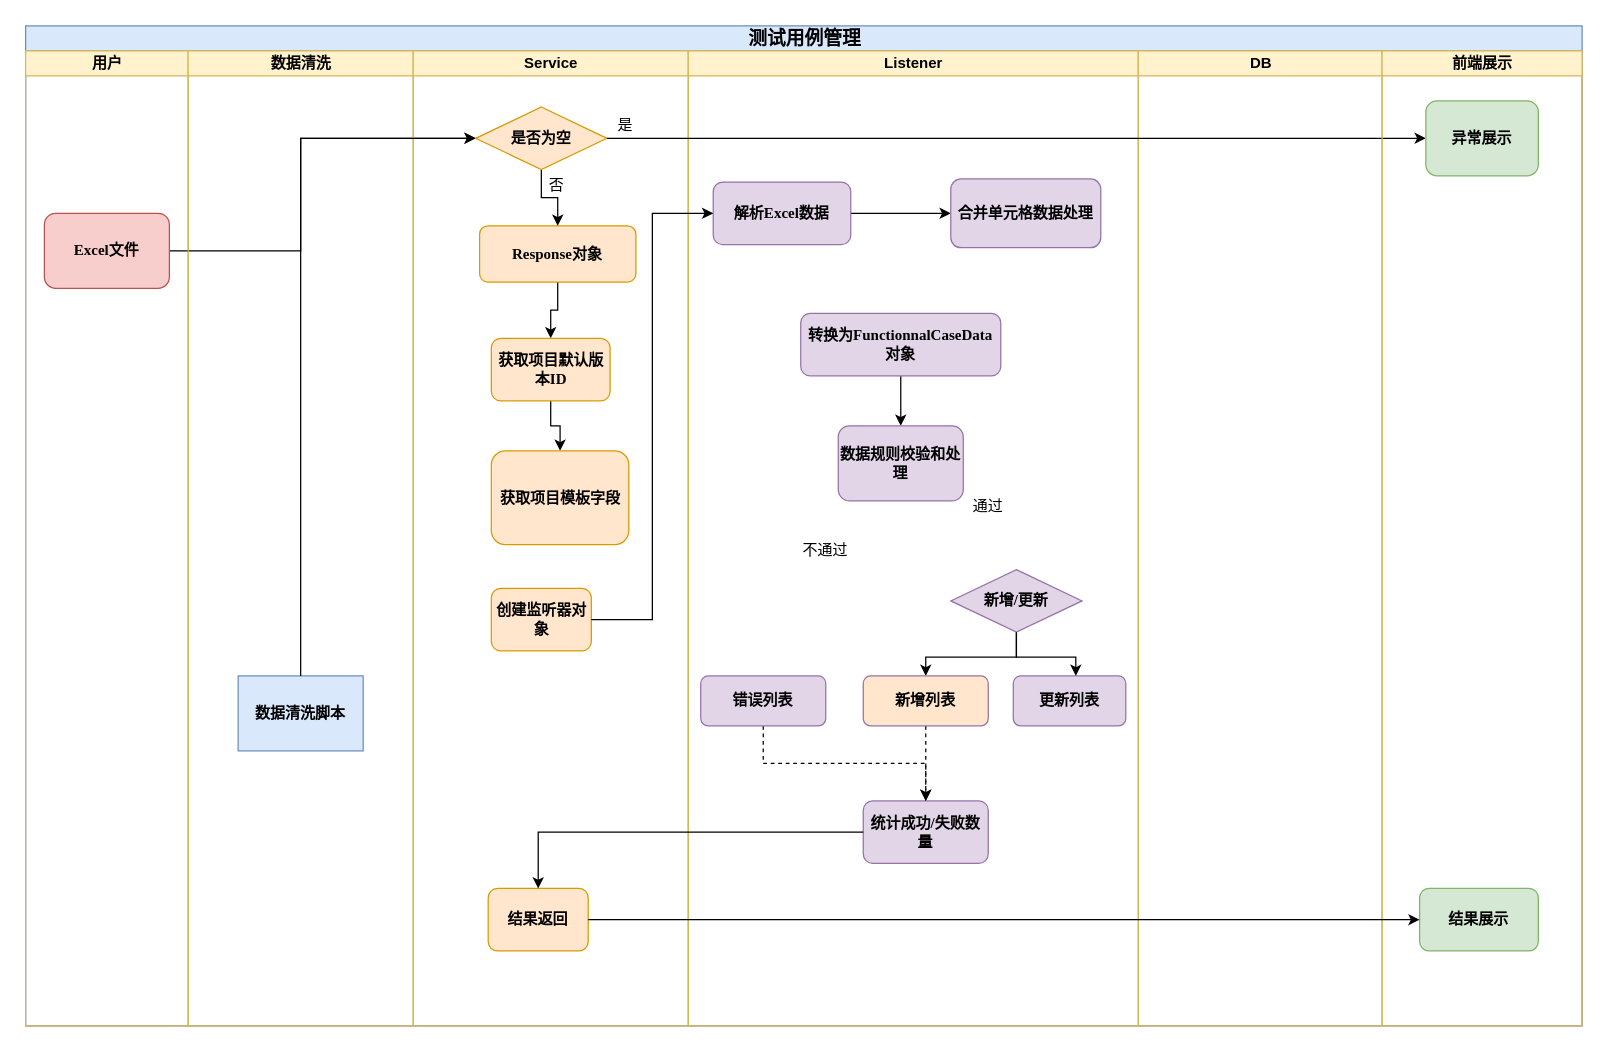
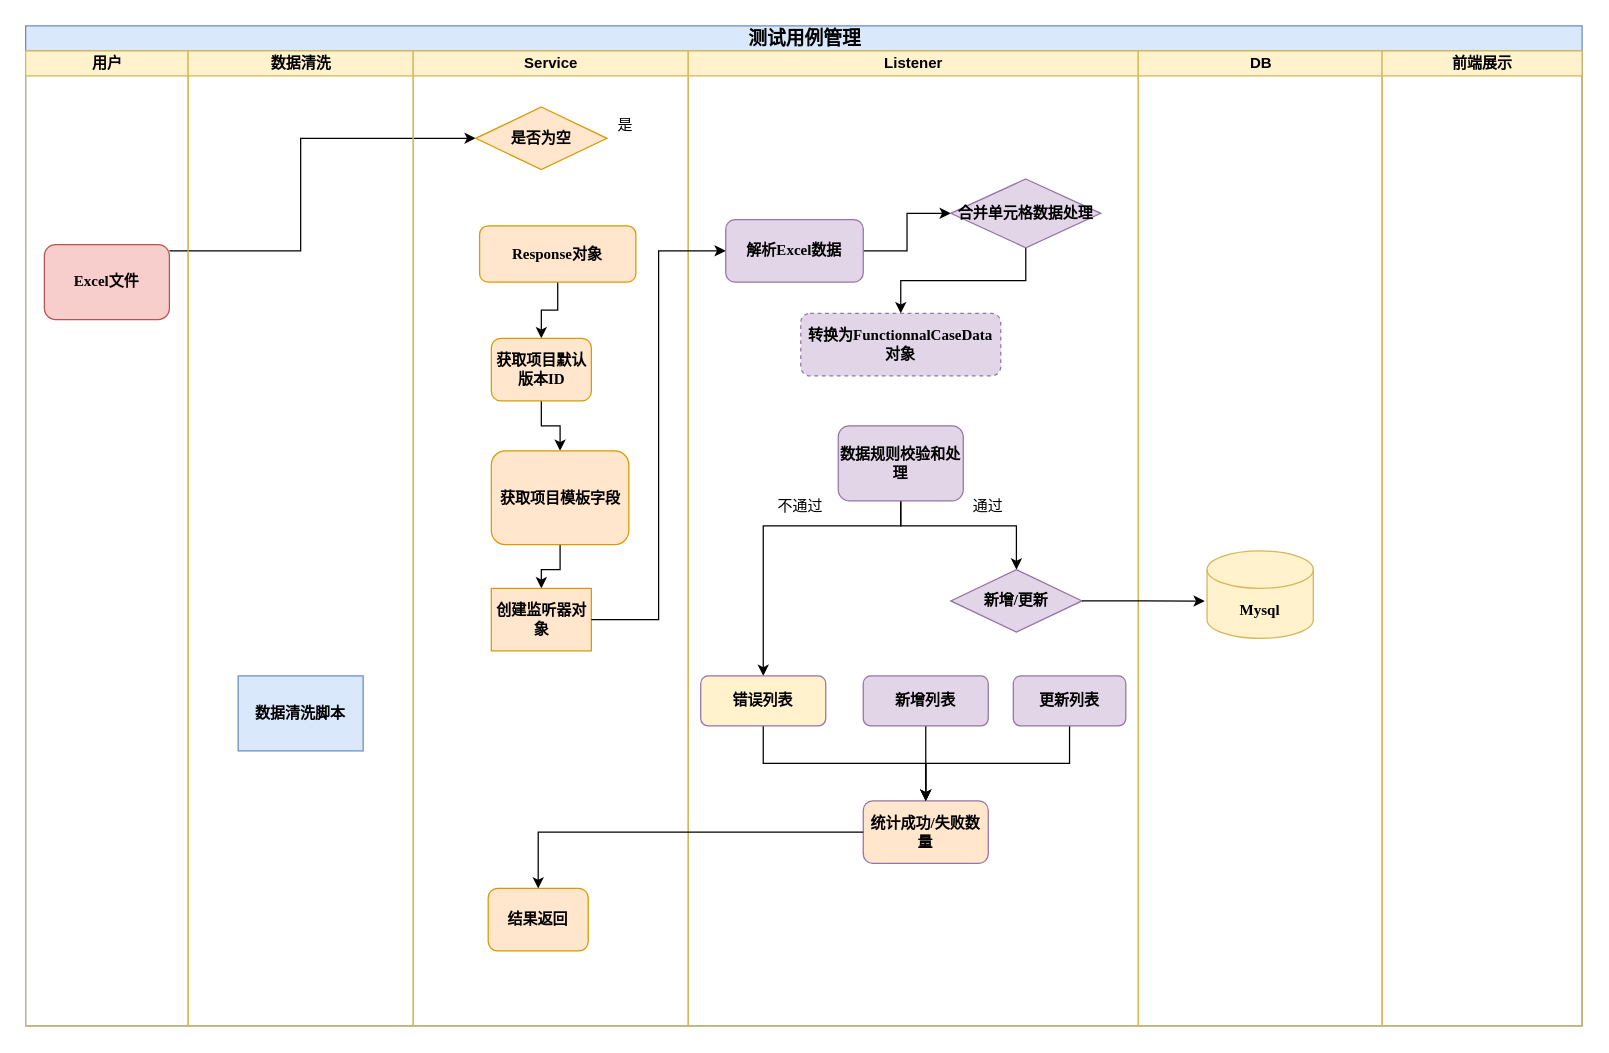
- <mxCell id="48" style="edgeStyle=orthogonalEdgeStyle;rounded=0;orthogonalLoop=1;jettySize=auto;html=1;" edge="1" parent="2" source="14" target="56"><mxGeometry relative="1" as="geometry" /></mxCell>
- <mxCell id="56" value="&lt;span style=&quot;font-size: 12px;&quot;&gt;&lt;b&gt;异常展示&lt;/b&gt;&lt;/span&gt;" style="rounded=1;whiteSpace=wrap;html=1;shadow=0;labelBackgroundColor=none;strokeWidth=1;fontFamily=Verdana;fontSize=8;align=center;fillColor=#d5e8d4;strokeColor=#82b366;" vertex="1" parent="51"><mxGeometry x="35" y="40" width="90" height="60" as="geometry" /></mxCell>
- <mxCell id="16" value="否" style="text;html=1;align=center;verticalAlign=middle;whiteSpace=wrap;rounded=0;" vertex="1" parent="8"><mxGeometry x="90" y="95" width="50" height="25" as="geometry" /></mxCell>
- <mxCell id="13" style="edgeStyle=orthogonalEdgeStyle;rounded=0;orthogonalLoop=1;jettySize=auto;html=1;entryX=0.5;entryY=0;entryDx=0;entryDy=0;" edge="1" parent="8" source="14" target="10"><mxGeometry relative="1" as="geometry" /></mxCell>
- <mxCell id="24" value="&lt;span style=&quot;font-size: 12px;&quot;&gt;&lt;b&gt;解析Excel数据&lt;/b&gt;&lt;/span&gt;" style="rounded=1;whiteSpace=wrap;html=1;shadow=0;labelBackgroundColor=none;strokeWidth=1;fontFamily=Verdana;fontSize=8;align=center;fillColor=#e1d5e7;strokeColor=#9673a6;" vertex="1" parent="21"><mxGeometry x="20" y="105" width="110" height="50" as="geometry" /></mxCell>
+ <mxCell id="24" value="&lt;span style=&quot;font-size: 12px;&quot;&gt;&lt;b&gt;解析Excel数据&lt;/b&gt;&lt;/span&gt;" style="rounded=1;whiteSpace=wrap;html=1;shadow=0;labelBackgroundColor=none;strokeWidth=1;fontFamily=Verdana;fontSize=8;align=center;fillColor=#e1d5e7;strokeColor=#9673a6;" vertex="1" parent="21"><mxGeometry x="30" y="135" width="110" height="50" as="geometry" /></mxCell>
- <mxCell id="28" value="&lt;h5&gt;&lt;span style=&quot;font-size: 12px;&quot;&gt;合并单元格数据处理&lt;/span&gt;&lt;/h5&gt;" style="rounded=1;whiteSpace=wrap;html=1;shadow=0;labelBackgroundColor=none;strokeWidth=1;fontFamily=Verdana;fontSize=8;align=center;fillColor=#e1d5e7;strokeColor=#9673a6;" vertex="1" parent="21"><mxGeometry x="210" y="102.5" width="120" height="55" as="geometry" /></mxCell>
+ <mxCell id="28" value="&lt;h5&gt;&lt;span style=&quot;font-size: 12px;&quot;&gt;合并单元格数据处理&lt;/span&gt;&lt;/h5&gt;" style="rhombus;whiteSpace=wrap;html=1;shadow=0;labelBackgroundColor=none;strokeWidth=1;fontFamily=Verdana;fontSize=8;align=center;fillColor=#e1d5e7;strokeColor=#9673a6;" vertex="1" parent="21"><mxGeometry x="210" y="102.5" width="120" height="55" as="geometry" /></mxCell>
- <mxCell id="5" value="&lt;h5&gt;&lt;span style=&quot;font-size: 12px;&quot;&gt;Excel文件&lt;/span&gt;&lt;/h5&gt;" style="rounded=1;whiteSpace=wrap;html=1;shadow=0;labelBackgroundColor=none;strokeWidth=1;fontFamily=Verdana;fontSize=8;align=center;fillColor=#f8cecc;strokeColor=#b85450;" vertex="1" parent="3"><mxGeometry x="15" y="130" width="100" height="60" as="geometry" /></mxCell>
+ <mxCell id="5" value="&lt;h5&gt;&lt;span style=&quot;font-size: 12px;&quot;&gt;Excel文件&lt;/span&gt;&lt;/h5&gt;" style="rounded=1;whiteSpace=wrap;html=1;shadow=0;labelBackgroundColor=none;strokeWidth=1;fontFamily=Verdana;fontSize=8;align=center;fillColor=#f8cecc;strokeColor=#b85450;" vertex="1" parent="3"><mxGeometry x="15" y="155" width="100" height="60" as="geometry" /></mxCell>
+ <mxCell id="27" style="edgeStyle=orthogonalEdgeStyle;rounded=0;orthogonalLoop=1;jettySize=auto;html=1;entryX=0.5;entryY=0;entryDx=0;entryDy=0;" edge="1" parent="21" source="28" target="26"><mxGeometry relative="1" as="geometry" /></mxCell>
- <mxCell id="26" value="&lt;span style=&quot;font-size: 12px;&quot;&gt;&lt;b&gt;转换为FunctionnalCaseData对象&lt;/b&gt;&lt;/span&gt;" style="rounded=1;whiteSpace=wrap;html=1;shadow=0;labelBackgroundColor=none;strokeWidth=1;fontFamily=Verdana;fontSize=8;align=center;fillColor=#e1d5e7;strokeColor=#9673a6;" vertex="1" parent="21"><mxGeometry x="90" y="210" width="160" height="50" as="geometry" /></mxCell>
+ <mxCell id="26" value="&lt;span style=&quot;font-size: 12px;&quot;&gt;&lt;b&gt;转换为FunctionnalCaseData对象&lt;/b&gt;&lt;/span&gt;" style="rounded=1;whiteSpace=wrap;html=1;shadow=0;labelBackgroundColor=none;strokeWidth=1;fontFamily=Verdana;fontSize=8;align=center;fillColor=#e1d5e7;strokeColor=#9673a6;dashed=1;" vertex="1" parent="21"><mxGeometry x="90" y="210" width="160" height="50" as="geometry" /></mxCell>
- <mxCell id="12" value="&lt;span style=&quot;font-size: 12px;&quot;&gt;&lt;b&gt;获取项目默认版本ID&lt;br&gt;&lt;/b&gt;&lt;/span&gt;" style="rounded=1;whiteSpace=wrap;html=1;shadow=0;labelBackgroundColor=none;strokeWidth=1;fontFamily=Verdana;fontSize=8;align=center;fillColor=#ffe6cc;strokeColor=#d79b00;" vertex="1" parent="8"><mxGeometry x="62.51" y="230" width="95" height="50" as="geometry" /></mxCell>
+ <mxCell id="12" value="&lt;span style=&quot;font-size: 12px;&quot;&gt;&lt;b&gt;获取项目默认版本ID&lt;br&gt;&lt;/b&gt;&lt;/span&gt;" style="rounded=1;whiteSpace=wrap;html=1;shadow=0;labelBackgroundColor=none;strokeWidth=1;fontFamily=Verdana;fontSize=8;align=center;fillColor=#ffe6cc;strokeColor=#d79b00;" vertex="1" parent="8"><mxGeometry x="62.51" y="230" width="80" height="50" as="geometry" /></mxCell>
- <mxCell id="25" style="edgeStyle=orthogonalEdgeStyle;rounded=0;orthogonalLoop=1;jettySize=auto;html=1;entryX=0.5;entryY=0;entryDx=0;entryDy=0;" edge="1" parent="21" source="26" target="31"><mxGeometry relative="1" as="geometry" /></mxCell>
- <mxCell id="59" style="edgeStyle=orthogonalEdgeStyle;rounded=0;orthogonalLoop=1;jettySize=auto;html=1;" edge="1" parent="2" source="7" target="14"><mxGeometry relative="1" as="geometry"><Array as="points"><mxPoint x="220" y="90" /></Array></mxGeometry></mxCell>
+ <mxCell id="29" style="edgeStyle=orthogonalEdgeStyle;rounded=0;orthogonalLoop=1;jettySize=auto;html=1;entryX=0.5;entryY=0;entryDx=0;entryDy=0;" edge="1" parent="21" source="31" target="33"><mxGeometry relative="1" as="geometry"><Array as="points"><mxPoint x="170" y="380" /><mxPoint x="263" y="380" /><mxPoint x="263" y="415" /></Array></mxGeometry></mxCell>
+ <mxCell id="30" style="edgeStyle=orthogonalEdgeStyle;rounded=0;orthogonalLoop=1;jettySize=auto;html=1;entryX=0.5;entryY=0;entryDx=0;entryDy=0;" edge="1" parent="21" source="31" target="39"><mxGeometry relative="1" as="geometry"><Array as="points"><mxPoint x="170" y="380" /><mxPoint x="60" y="380" /></Array></mxGeometry></mxCell>
- <mxCell id="41" value="不通过" style="text;html=1;align=center;verticalAlign=middle;whiteSpace=wrap;rounded=0;" vertex="1" parent="21"><mxGeometry x="80" y="385" width="60" height="30" as="geometry" /></mxCell>
+ <mxCell id="41" value="不通过" style="text;html=1;align=center;verticalAlign=middle;whiteSpace=wrap;rounded=0;" vertex="1" parent="21"><mxGeometry x="60" y="350" width="60" height="30" as="geometry" /></mxCell>
+ <mxCell id="17" style="edgeStyle=orthogonalEdgeStyle;rounded=0;orthogonalLoop=1;jettySize=auto;html=1;entryX=0.5;entryY=0;entryDx=0;entryDy=0;" edge="1" parent="8" source="18" target="19"><mxGeometry relative="1" as="geometry" /></mxCell>
+ <mxCell id="47" value="&lt;b&gt;&lt;font face=&quot;Verdana&quot;&gt;Mysql&lt;/font&gt;&lt;/b&gt;" style="shape=cylinder3;whiteSpace=wrap;html=1;boundedLbl=1;backgroundOutline=1;size=15;fillColor=#fff2cc;strokeColor=#d6b656;" vertex="1" parent="43"><mxGeometry x="55" y="400" width="85" height="70" as="geometry" /></mxCell>
+ <mxCell id="58" style="edgeStyle=orthogonalEdgeStyle;rounded=0;orthogonalLoop=1;jettySize=auto;html=1;entryX=-0.022;entryY=0.574;entryDx=0;entryDy=0;entryPerimeter=0;" edge="1" parent="2" source="33" target="47"><mxGeometry relative="1" as="geometry" /></mxCell>
- <mxCell id="19" value="&lt;b style=&quot;font-size: 12px;&quot;&gt;创建监听器对象&lt;/b&gt;&lt;span style=&quot;font-size: 12px;&quot;&gt;&lt;b&gt;&lt;/b&gt;&lt;/span&gt;" style="rounded=1;whiteSpace=wrap;html=1;shadow=0;labelBackgroundColor=none;strokeWidth=1;fontFamily=Verdana;fontSize=8;align=center;fillColor=#ffe6cc;strokeColor=#d79b00;" vertex="1" parent="8"><mxGeometry x="62.5" y="430" width="80" height="50" as="geometry" /></mxCell>
+ <mxCell id="19" value="&lt;b style=&quot;font-size: 12px;&quot;&gt;创建监听器对象&lt;/b&gt;&lt;span style=&quot;font-size: 12px;&quot;&gt;&lt;b&gt;&lt;/b&gt;&lt;/span&gt;" style="whiteSpace=wrap;html=1;shadow=0;labelBackgroundColor=none;strokeWidth=1;fontFamily=Verdana;fontSize=8;align=center;fillColor=#ffe6cc;strokeColor=#d79b00;rounded=0;" vertex="1" parent="8"><mxGeometry x="62.5" y="430" width="80" height="50" as="geometry" /></mxCell>
- <mxCell id="32" style="edgeStyle=orthogonalEdgeStyle;rounded=0;orthogonalLoop=1;jettySize=auto;html=1;entryX=0.5;entryY=0;entryDx=0;entryDy=0;" edge="1" parent="21" source="33" target="35"><mxGeometry relative="1" as="geometry" /></mxCell>
- <mxCell id="42" style="edgeStyle=orthogonalEdgeStyle;rounded=0;orthogonalLoop=1;jettySize=auto;html=1;entryX=0.556;entryY=0;entryDx=0;entryDy=0;entryPerimeter=0;" edge="1" parent="21" source="33" target="37"><mxGeometry relative="1" as="geometry" /></mxCell>
- <mxCell id="39" value="&lt;h5&gt;&lt;span style=&quot;font-size: 12px;&quot;&gt;错误列表&lt;/span&gt;&lt;/h5&gt;" style="rounded=1;whiteSpace=wrap;html=1;shadow=0;labelBackgroundColor=none;strokeWidth=1;fontFamily=Verdana;fontSize=8;align=center;fillColor=#e1d5e7;strokeColor=#9673a6;" vertex="1" parent="21"><mxGeometry x="10" y="500" width="100" height="40" as="geometry" /></mxCell>
+ <mxCell id="39" value="&lt;h5&gt;&lt;span style=&quot;font-size: 12px;&quot;&gt;错误列表&lt;/span&gt;&lt;/h5&gt;" style="rounded=1;whiteSpace=wrap;html=1;shadow=0;labelBackgroundColor=none;strokeWidth=1;fontFamily=Verdana;fontSize=8;align=center;fillColor=#fff2cc;strokeColor=#9673a6;" vertex="1" parent="21"><mxGeometry x="10" y="500" width="100" height="40" as="geometry" /></mxCell>
- <mxCell id="35" value="&lt;h5&gt;&lt;span style=&quot;font-size: 12px;&quot;&gt;新增列表&lt;/span&gt;&lt;/h5&gt;" style="rounded=1;whiteSpace=wrap;html=1;shadow=0;labelBackgroundColor=none;strokeWidth=1;fontFamily=Verdana;fontSize=8;align=center;fillColor=#ffe6cc;strokeColor=#9673a6;" vertex="1" parent="21"><mxGeometry x="140" y="500" width="100" height="40" as="geometry" /></mxCell>
+ <mxCell id="35" value="&lt;h5&gt;&lt;span style=&quot;font-size: 12px;&quot;&gt;新增列表&lt;/span&gt;&lt;/h5&gt;" style="rounded=1;whiteSpace=wrap;html=1;shadow=0;labelBackgroundColor=none;strokeWidth=1;fontFamily=Verdana;fontSize=8;align=center;fillColor=#e1d5e7;strokeColor=#9673a6;" vertex="1" parent="21"><mxGeometry x="140" y="500" width="100" height="40" as="geometry" /></mxCell>
- <mxCell id="34" style="edgeStyle=orthogonalEdgeStyle;rounded=0;orthogonalLoop=1;jettySize=auto;html=1;entryX=0.5;entryY=0;entryDx=0;entryDy=0;dashed=1;" edge="1" parent="21" source="35" target="22"><mxGeometry relative="1" as="geometry" /></mxCell>
+ <mxCell id="34" style="edgeStyle=orthogonalEdgeStyle;rounded=0;orthogonalLoop=1;jettySize=auto;html=1;entryX=0.5;entryY=0;entryDx=0;entryDy=0;" edge="1" parent="21" source="35" target="22"><mxGeometry relative="1" as="geometry" /></mxCell>
- <mxCell id="38" style="edgeStyle=orthogonalEdgeStyle;rounded=0;orthogonalLoop=1;jettySize=auto;html=1;entryX=0.5;entryY=0;entryDx=0;entryDy=0;dashed=1;" edge="1" parent="21" source="39" target="22"><mxGeometry relative="1" as="geometry"><Array as="points"><mxPoint x="60" y="570" /><mxPoint x="190" y="570" /></Array></mxGeometry></mxCell>
+ <mxCell id="38" style="edgeStyle=orthogonalEdgeStyle;rounded=0;orthogonalLoop=1;jettySize=auto;html=1;entryX=0.5;entryY=0;entryDx=0;entryDy=0;" edge="1" parent="21" source="39" target="22"><mxGeometry relative="1" as="geometry"><Array as="points"><mxPoint x="60" y="570" /><mxPoint x="190" y="570" /></Array></mxGeometry></mxCell>
+ <mxCell id="36" style="edgeStyle=orthogonalEdgeStyle;rounded=0;orthogonalLoop=1;jettySize=auto;html=1;entryX=0.5;entryY=0;entryDx=0;entryDy=0;" edge="1" parent="21" source="37" target="22"><mxGeometry relative="1" as="geometry"><Array as="points"><mxPoint x="305" y="570" /><mxPoint x="190" y="570" /></Array></mxGeometry></mxCell>
- <mxCell id="22" value="&lt;h5&gt;&lt;span style=&quot;font-size: 12px;&quot;&gt;统计成功/失败数量&lt;/span&gt;&lt;/h5&gt;" style="rounded=1;whiteSpace=wrap;html=1;shadow=0;labelBackgroundColor=none;strokeWidth=1;fontFamily=Verdana;fontSize=8;align=center;fillColor=#e1d5e7;strokeColor=#9673a6;" vertex="1" parent="21"><mxGeometry x="140" y="600" width="100" height="50" as="geometry" /></mxCell>
+ <mxCell id="22" value="&lt;h5&gt;&lt;span style=&quot;font-size: 12px;&quot;&gt;统计成功/失败数量&lt;/span&gt;&lt;/h5&gt;" style="rounded=1;whiteSpace=wrap;html=1;shadow=0;labelBackgroundColor=none;strokeWidth=1;fontFamily=Verdana;fontSize=8;align=center;fillColor=#ffe6cc;strokeColor=#9673a6;" vertex="1" parent="21"><mxGeometry x="140" y="600" width="100" height="50" as="geometry" /></mxCell>
- <mxCell id="57" style="edgeStyle=orthogonalEdgeStyle;rounded=0;orthogonalLoop=1;jettySize=auto;html=1;entryX=0;entryY=0.5;entryDx=0;entryDy=0;" edge="1" parent="2" source="20" target="55"><mxGeometry relative="1" as="geometry" /></mxCell>
- <mxCell id="55" value="&lt;span style=&quot;font-size: 12px;&quot;&gt;&lt;b&gt;结果展示&lt;/b&gt;&lt;/span&gt;" style="rounded=1;whiteSpace=wrap;html=1;shadow=0;labelBackgroundColor=none;strokeWidth=1;fontFamily=Verdana;fontSize=8;align=center;fillColor=#d5e8d4;strokeColor=#82b366;" vertex="1" parent="51"><mxGeometry x="30" y="670" width="95" height="50" as="geometry" /></mxCell>
